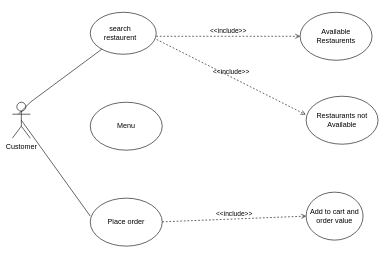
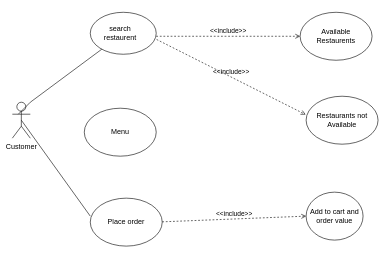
- <mxCell id="3" value="Menu" style="ellipse;whiteSpace=wrap;html=1;" vertex="1" parent="1"><mxGeometry x="150" y="170" width="120" height="80" as="geometry" /></mxCell>
+ <mxCell id="3" value="Menu" style="ellipse;whiteSpace=wrap;html=1;" vertex="1" parent="1"><mxGeometry x="140" y="180" width="120" height="80" as="geometry" /></mxCell>
